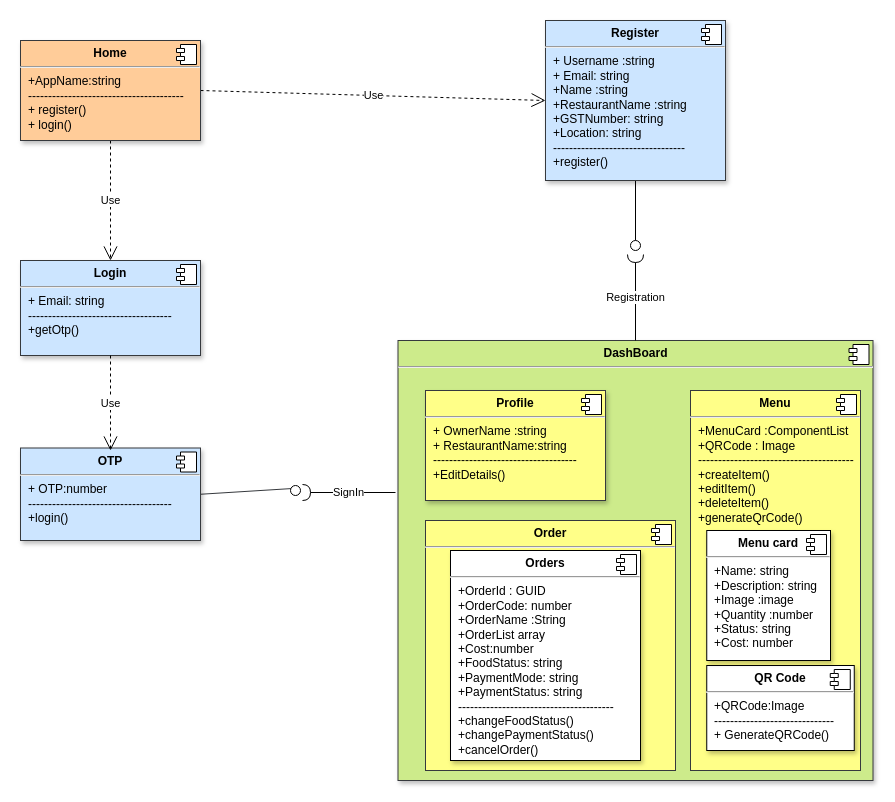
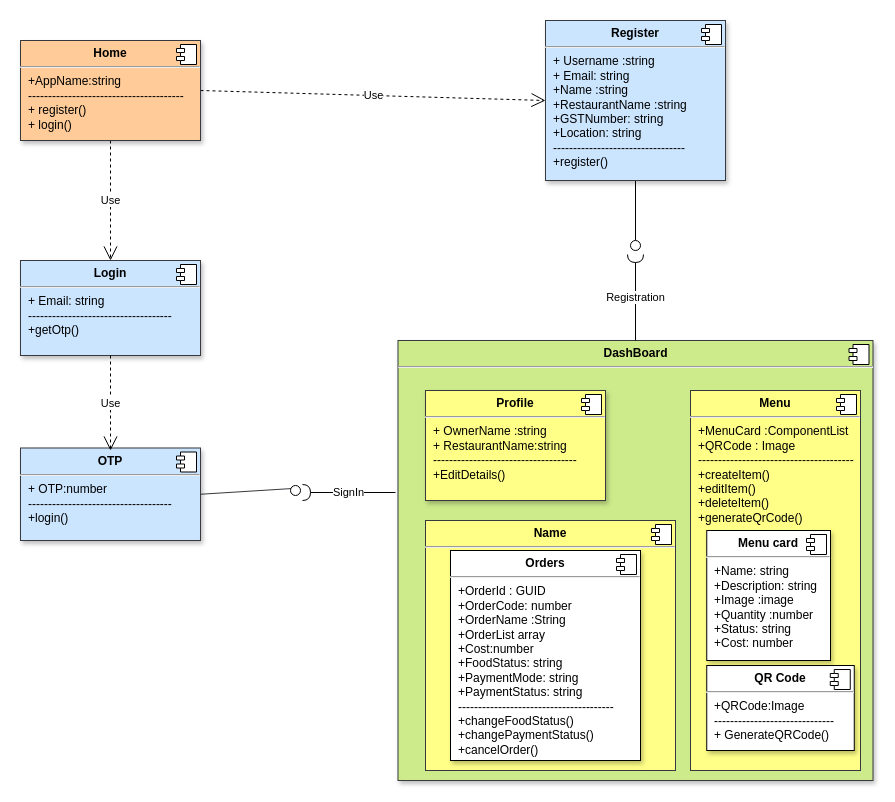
- <mxCell id="9" value="&lt;p style=&quot;margin: 0px ; margin-top: 6px ; text-align: center&quot;&gt;&lt;b&gt;Order&lt;/b&gt;&lt;/p&gt;&lt;hr&gt;&lt;p style=&quot;margin: 0px ; margin-left: 8px&quot;&gt;&lt;br&gt;&lt;/p&gt;" style="align=left;overflow=fill;html=1;dropTarget=0;fillColor=#ffff88;strokeColor=#36393d;" parent="1" vertex="1"><mxGeometry x="425" y="520" width="250" height="250" as="geometry" /></mxCell>
+ <mxCell id="9" value="&lt;p style=&quot;margin: 0px ; margin-top: 6px ; text-align: center&quot;&gt;&lt;b&gt;Name&lt;/b&gt;&lt;/p&gt;&lt;hr&gt;&lt;p style=&quot;margin: 0px ; margin-left: 8px&quot;&gt;&lt;br&gt;&lt;/p&gt;" style="align=left;overflow=fill;html=1;dropTarget=0;fillColor=#ffff88;strokeColor=#36393d;" parent="1" vertex="1"><mxGeometry x="425" y="520" width="250" height="250" as="geometry" /></mxCell>
